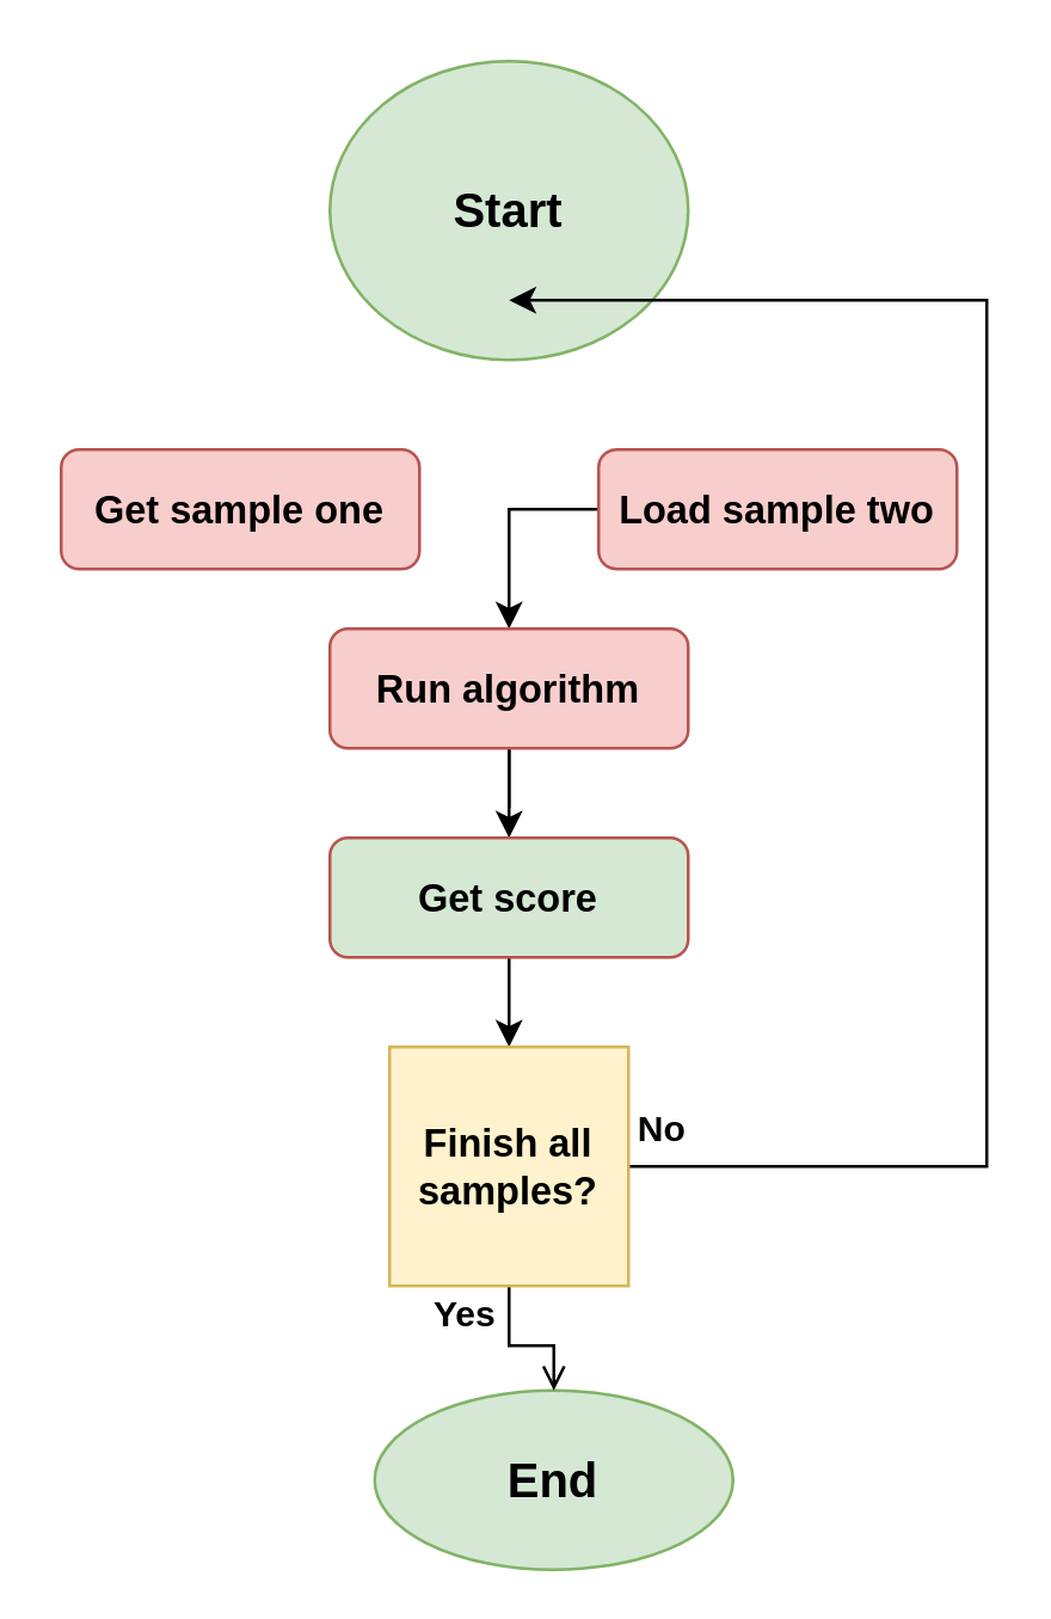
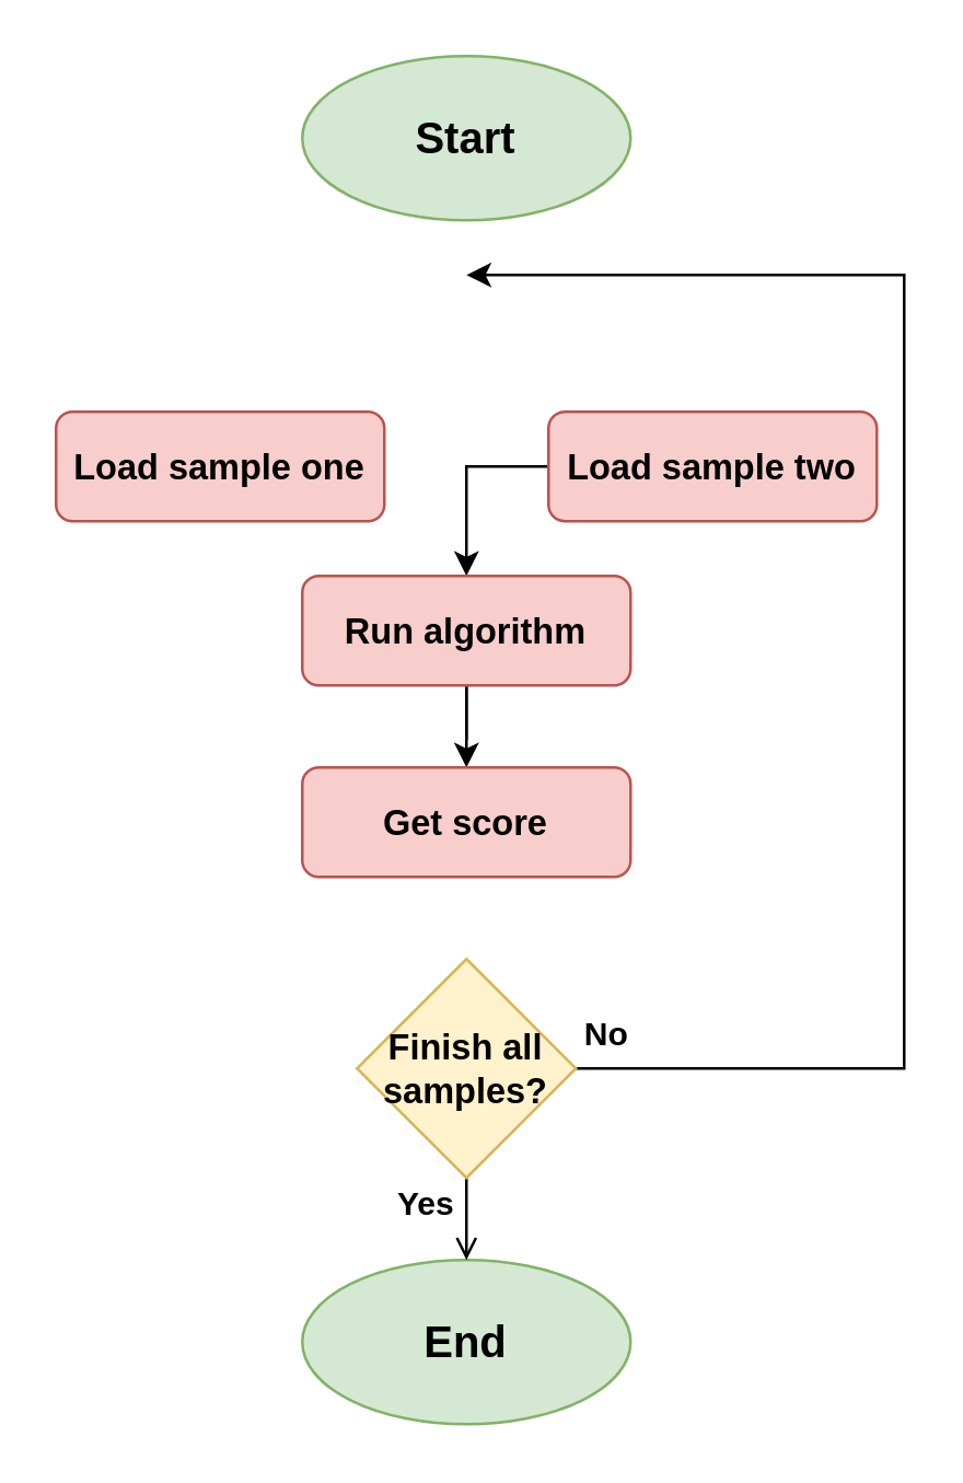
- <mxCell id="10" value="&lt;b&gt;&lt;font style=&quot;font-size: 16px&quot;&gt;Start&lt;/font&gt;&lt;/b&gt;" style="ellipse;whiteSpace=wrap;html=1;fillColor=#d5e8d4;strokeColor=#82b366;" vertex="1" parent="1"><mxGeometry x="110" y="20" width="120" height="100" as="geometry" /></mxCell>
+ <mxCell id="10" value="&lt;b&gt;&lt;font style=&quot;font-size: 16px&quot;&gt;Start&lt;/font&gt;&lt;/b&gt;" style="ellipse;whiteSpace=wrap;html=1;fillColor=#d5e8d4;strokeColor=#82b366;" vertex="1" parent="1"><mxGeometry x="110" y="20" width="120" height="60" as="geometry" /></mxCell>
- <mxCell id="3" value="&lt;b&gt;&lt;font style=&quot;font-size: 13px&quot;&gt;Get sample one&lt;/font&gt;&lt;/b&gt;" style="rounded=1;whiteSpace=wrap;html=1;fontSize=12;glass=0;strokeWidth=1;shadow=0;fillColor=#f8cecc;strokeColor=#b85450;" parent="1" vertex="1"><mxGeometry x="20" y="150" width="120" height="40" as="geometry" /></mxCell>
+ <mxCell id="3" value="&lt;b&gt;&lt;font style=&quot;font-size: 13px&quot;&gt;Load sample one&lt;/font&gt;&lt;/b&gt;" style="rounded=1;whiteSpace=wrap;html=1;fontSize=12;glass=0;strokeWidth=1;shadow=0;fillColor=#f8cecc;strokeColor=#b85450;" parent="1" vertex="1"><mxGeometry x="20" y="150" width="120" height="40" as="geometry" /></mxCell>
- <mxCell id="9" value="&lt;b&gt;&lt;font style=&quot;font-size: 13px&quot;&gt;Get score&lt;/font&gt;&lt;/b&gt;" style="rounded=1;whiteSpace=wrap;html=1;fontSize=12;glass=0;strokeWidth=1;shadow=0;fillColor=#d5e8d4;strokeColor=#b85450;" vertex="1" parent="1"><mxGeometry x="110" y="280" width="120" height="40" as="geometry" /></mxCell>
+ <mxCell id="9" value="&lt;b&gt;&lt;font style=&quot;font-size: 13px&quot;&gt;Get score&lt;/font&gt;&lt;/b&gt;" style="rounded=1;whiteSpace=wrap;html=1;fontSize=12;glass=0;strokeWidth=1;shadow=0;fillColor=#f8cecc;strokeColor=#b85450;" vertex="1" parent="1"><mxGeometry x="110" y="280" width="120" height="40" as="geometry" /></mxCell>
- <mxCell id="8" style="edgeStyle=orthogonalEdgeStyle;rounded=0;orthogonalLoop=1;jettySize=auto;html=1;" edge="1" parent="1" source="9" target="15"><mxGeometry relative="1" as="geometry" /></mxCell>
- <mxCell id="15" value="&lt;b&gt;&lt;font style=&quot;font-size: 13px&quot;&gt;Finish all samples?&lt;/font&gt;&lt;/b&gt;" style="whiteSpace=wrap;html=1;fillColor=#fff2cc;strokeColor=#d6b656;rounded=0;" vertex="1" parent="1"><mxGeometry x="130" y="350" width="80" height="80" as="geometry" /></mxCell>
+ <mxCell id="15" value="&lt;b&gt;&lt;font style=&quot;font-size: 13px&quot;&gt;Finish all samples?&lt;/font&gt;&lt;/b&gt;" style="rhombus;whiteSpace=wrap;html=1;fillColor=#fff2cc;strokeColor=#d6b656;" vertex="1" parent="1"><mxGeometry x="130" y="350" width="80" height="80" as="geometry" /></mxCell>
- <mxCell id="11" value="&lt;font style=&quot;font-size: 16px&quot;&gt;&lt;b&gt;End&lt;/b&gt;&lt;/font&gt;" style="ellipse;whiteSpace=wrap;html=1;fillColor=#d5e8d4;strokeColor=#82b366;" vertex="1" parent="1"><mxGeometry x="125" y="465" width="120" height="60" as="geometry" /></mxCell>
+ <mxCell id="11" value="&lt;font style=&quot;font-size: 16px&quot;&gt;&lt;b&gt;End&lt;/b&gt;&lt;/font&gt;" style="ellipse;whiteSpace=wrap;html=1;fillColor=#d5e8d4;strokeColor=#82b366;" vertex="1" parent="1"><mxGeometry x="110" y="460" width="120" height="60" as="geometry" /></mxCell>
